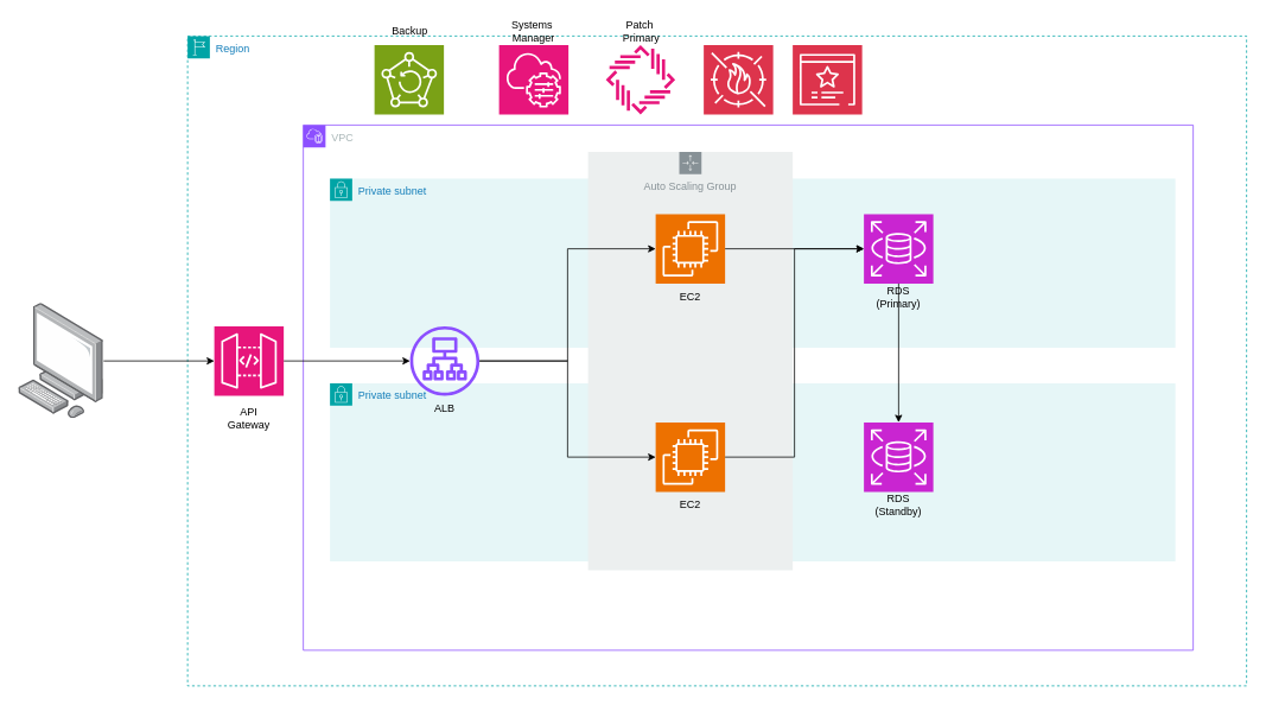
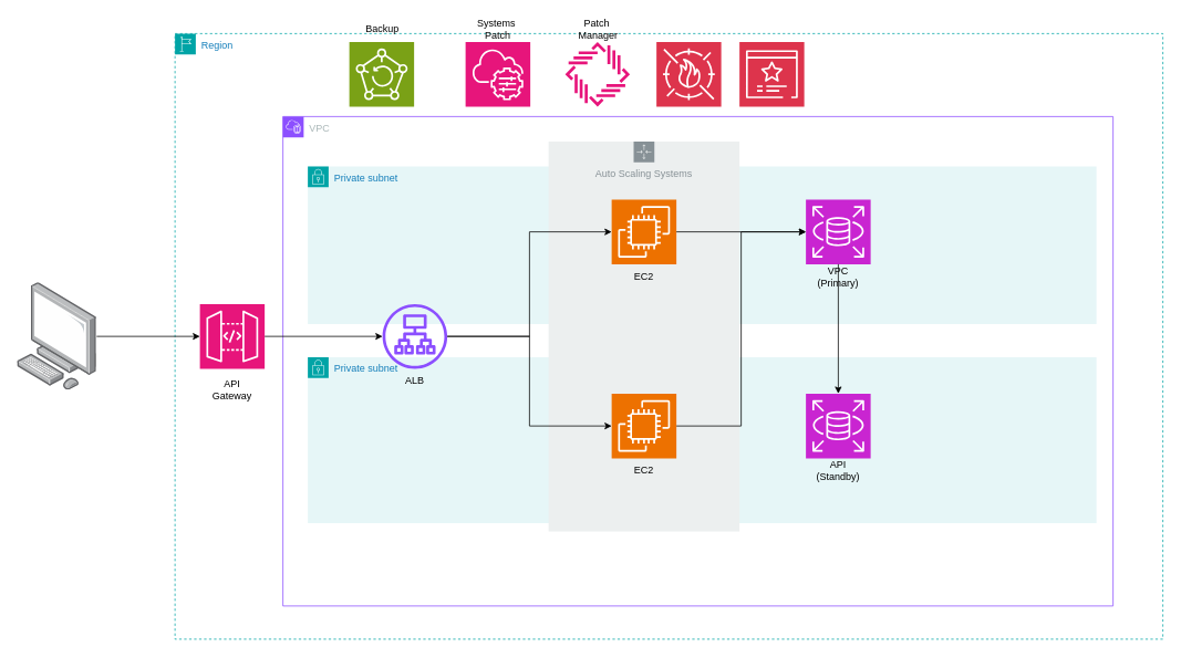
- <mxCell id="28" value="Systems&amp;nbsp;&lt;div&gt;Manager&lt;/div&gt;" style="text;html=1;align=center;verticalAlign=middle;whiteSpace=wrap;rounded=0;" parent="3" vertex="1"><mxGeometry x="359" y="-20" width="60" height="30" as="geometry" /></mxCell>
+ <mxCell id="28" value="Systems&amp;nbsp;&lt;div&gt;Patch&lt;/div&gt;" style="text;html=1;align=center;verticalAlign=middle;whiteSpace=wrap;rounded=0;" parent="3" vertex="1"><mxGeometry x="359" y="-20" width="60" height="30" as="geometry" /></mxCell>
- <mxCell id="34" value="Patch&amp;nbsp;&lt;div&gt;Primary&lt;/div&gt;" style="text;html=1;align=center;verticalAlign=middle;whiteSpace=wrap;rounded=0;" parent="1" vertex="1"><mxGeometry x="690" y="20" width="60" height="30" as="geometry" /></mxCell>
+ <mxCell id="34" value="Patch&amp;nbsp;&lt;div&gt;Manager&lt;/div&gt;" style="text;html=1;align=center;verticalAlign=middle;whiteSpace=wrap;rounded=0;" parent="1" vertex="1"><mxGeometry x="690" y="20" width="60" height="30" as="geometry" /></mxCell>
- <mxCell id="11" value="Auto Scaling Group" style="sketch=0;outlineConnect=0;gradientColor=none;html=1;whiteSpace=wrap;fontSize=12;fontStyle=0;shape=mxgraph.aws4.groupCenter;grIcon=mxgraph.aws4.group_auto_scaling_group;grStroke=0;strokeColor=#879196;fillColor=#ECEFEF;verticalAlign=top;align=center;fontColor=#879196;dashed=0;spacingTop=25;" parent="3" vertex="1"><mxGeometry x="450" y="130" width="230" height="470" as="geometry" /></mxCell>
+ <mxCell id="11" value="Auto Scaling Systems" style="sketch=0;outlineConnect=0;gradientColor=none;html=1;whiteSpace=wrap;fontSize=12;fontStyle=0;shape=mxgraph.aws4.groupCenter;grIcon=mxgraph.aws4.group_auto_scaling_group;grStroke=0;strokeColor=#879196;fillColor=#ECEFEF;verticalAlign=top;align=center;fontColor=#879196;dashed=0;spacingTop=25;" parent="3" vertex="1"><mxGeometry x="450" y="130" width="230" height="470" as="geometry" /></mxCell>
- <mxCell id="6" value="RDS&lt;div&gt;(Primary)&lt;/div&gt;" style="text;html=1;align=center;verticalAlign=middle;whiteSpace=wrap;rounded=0;" parent="4" vertex="1"><mxGeometry x="608.25" y="118" width="61.5" height="30" as="geometry" /></mxCell>
+ <mxCell id="6" value="VPC&lt;div&gt;(Primary)&lt;/div&gt;" style="text;html=1;align=center;verticalAlign=middle;whiteSpace=wrap;rounded=0;" parent="4" vertex="1"><mxGeometry x="608.25" y="118" width="61.5" height="30" as="geometry" /></mxCell>
- <mxCell id="10" value="RDS&lt;div&gt;(Standby)&lt;/div&gt;" style="text;html=1;align=center;verticalAlign=middle;whiteSpace=wrap;rounded=0;" parent="7" vertex="1"><mxGeometry x="608.25" y="122" width="61.5" height="30" as="geometry" /></mxCell>
+ <mxCell id="10" value="API&lt;div&gt;(Standby)&lt;/div&gt;" style="text;html=1;align=center;verticalAlign=middle;whiteSpace=wrap;rounded=0;" parent="7" vertex="1"><mxGeometry x="608.25" y="122" width="61.5" height="30" as="geometry" /></mxCell>
